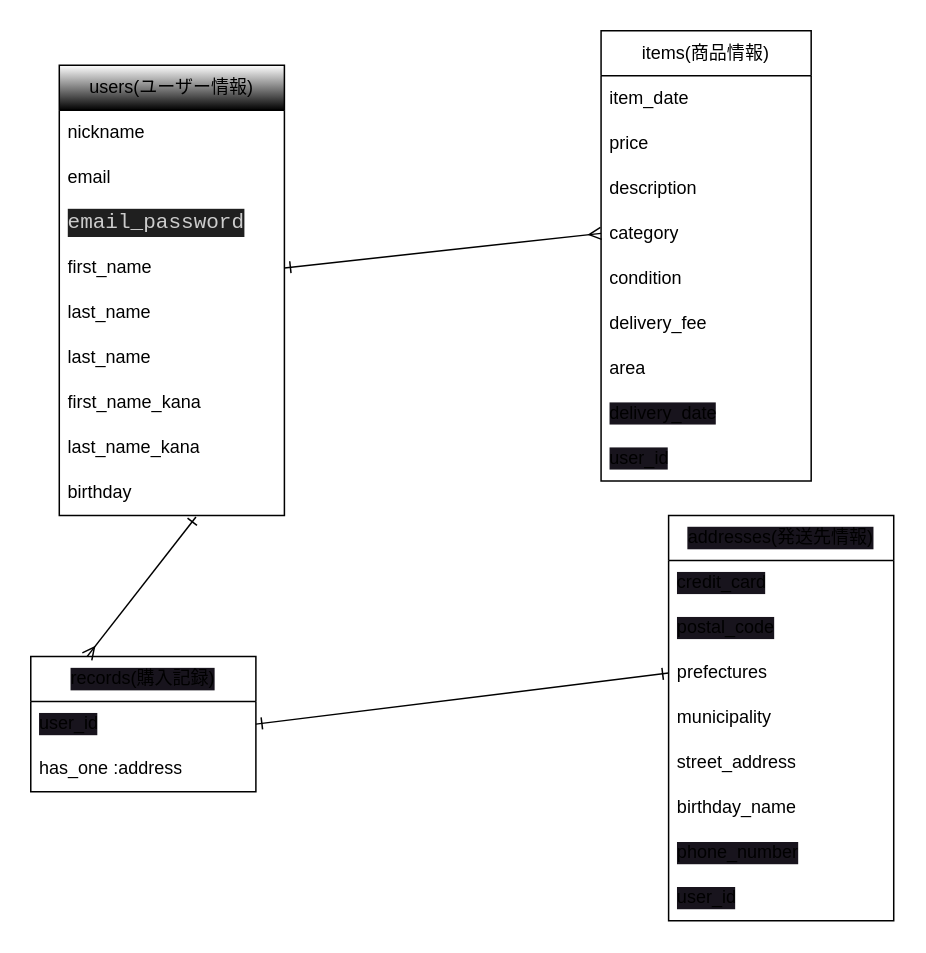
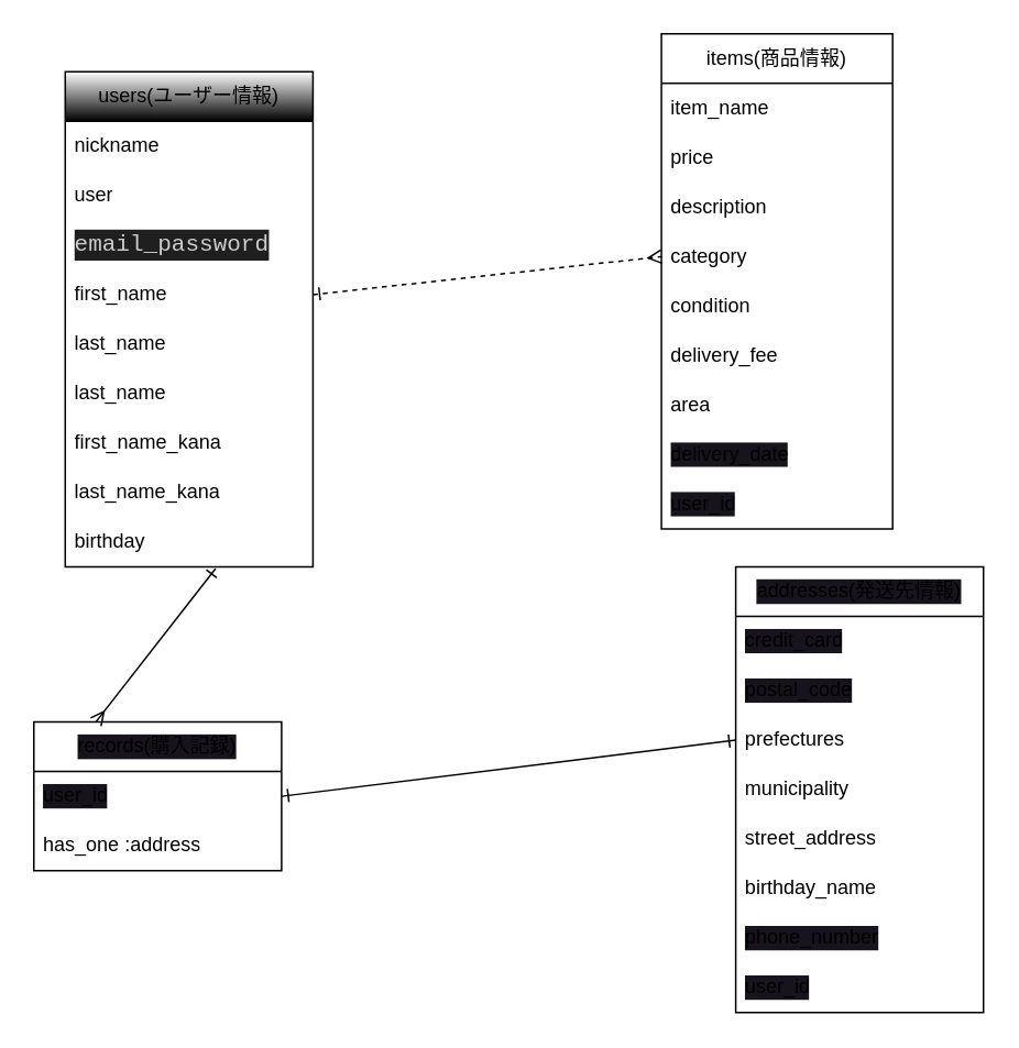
- <mxCell id="13" value="item_date" style="text;strokeColor=none;fillColor=none;align=left;verticalAlign=middle;spacingLeft=4;spacingRight=4;overflow=hidden;points=[[0,0.5],[1,0.5]];portConstraint=eastwest;rotatable=0;whiteSpace=wrap;html=1;" parent="12" vertex="1"><mxGeometry y="30" width="140" height="30" as="geometry" /></mxCell>
+ <mxCell id="13" value="item_name" style="text;strokeColor=none;fillColor=none;align=left;verticalAlign=middle;spacingLeft=4;spacingRight=4;overflow=hidden;points=[[0,0.5],[1,0.5]];portConstraint=eastwest;rotatable=0;whiteSpace=wrap;html=1;" parent="12" vertex="1"><mxGeometry y="30" width="140" height="30" as="geometry" /></mxCell>
- <mxCell id="4" value="email" style="text;strokeColor=none;fillColor=none;align=left;verticalAlign=middle;spacingLeft=4;spacingRight=4;overflow=hidden;points=[[0,0.5],[1,0.5]];portConstraint=eastwest;rotatable=0;whiteSpace=wrap;html=1;" parent="2" vertex="1"><mxGeometry y="60" width="150" height="30" as="geometry" /></mxCell>
+ <mxCell id="4" value="user" style="text;strokeColor=none;fillColor=none;align=left;verticalAlign=middle;spacingLeft=4;spacingRight=4;overflow=hidden;points=[[0,0.5],[1,0.5]];portConstraint=eastwest;rotatable=0;whiteSpace=wrap;html=1;" parent="2" vertex="1"><mxGeometry y="60" width="150" height="30" as="geometry" /></mxCell>
- <mxCell id="34" style="edgeStyle=none;html=0;exitX=1;exitY=0.5;exitDx=0;exitDy=0;entryX=0;entryY=0.5;entryDx=0;entryDy=0;endArrow=ERmany;endFill=0;startArrow=ERone;startFill=0;strokeWidth=1;" parent="1" source="6" target="16" edge="1"><mxGeometry relative="1" as="geometry" /></mxCell>
+ <mxCell id="34" style="edgeStyle=none;html=0;exitX=1;exitY=0.5;exitDx=0;exitDy=0;entryX=0;entryY=0.5;entryDx=0;entryDy=0;endArrow=ERmany;endFill=0;startArrow=ERone;startFill=0;strokeWidth=1;dashed=1;" parent="1" source="6" target="16" edge="1"><mxGeometry relative="1" as="geometry" /></mxCell>
